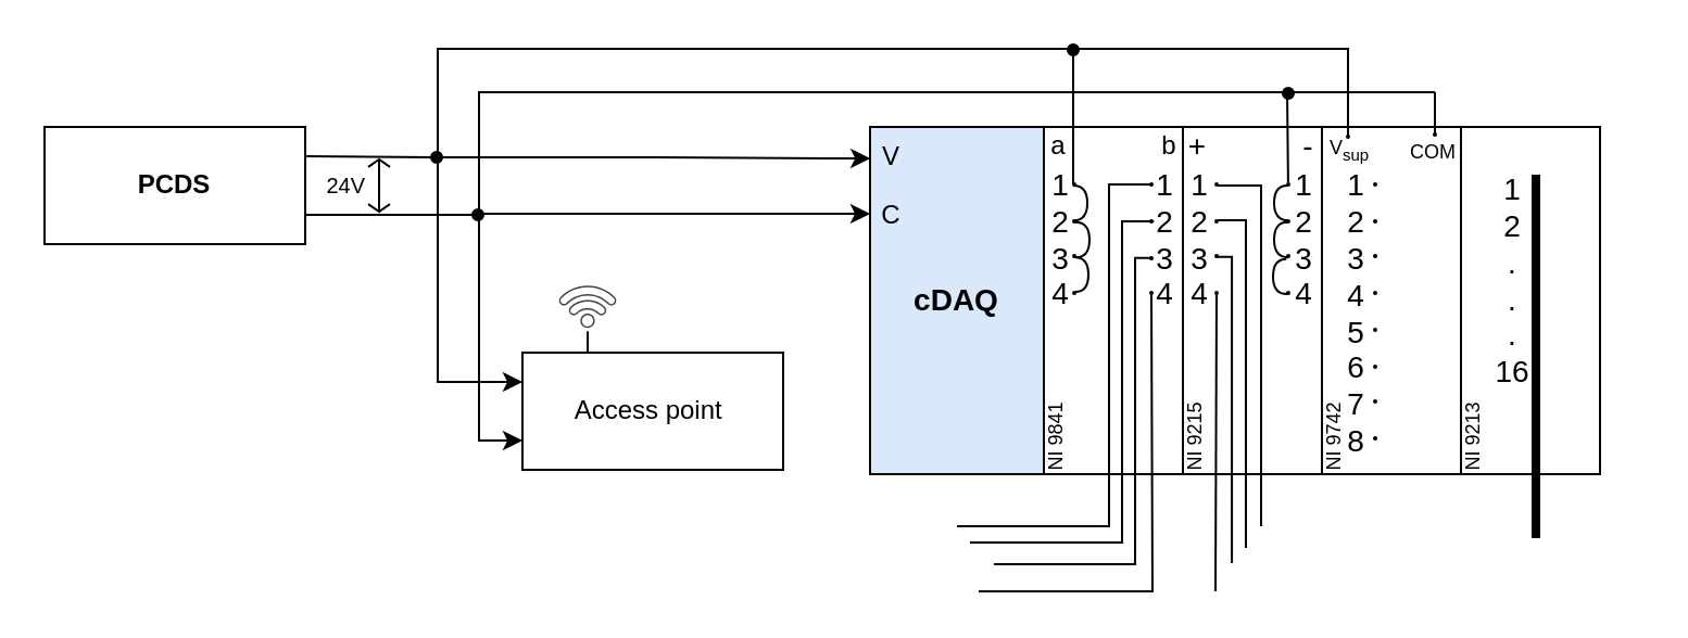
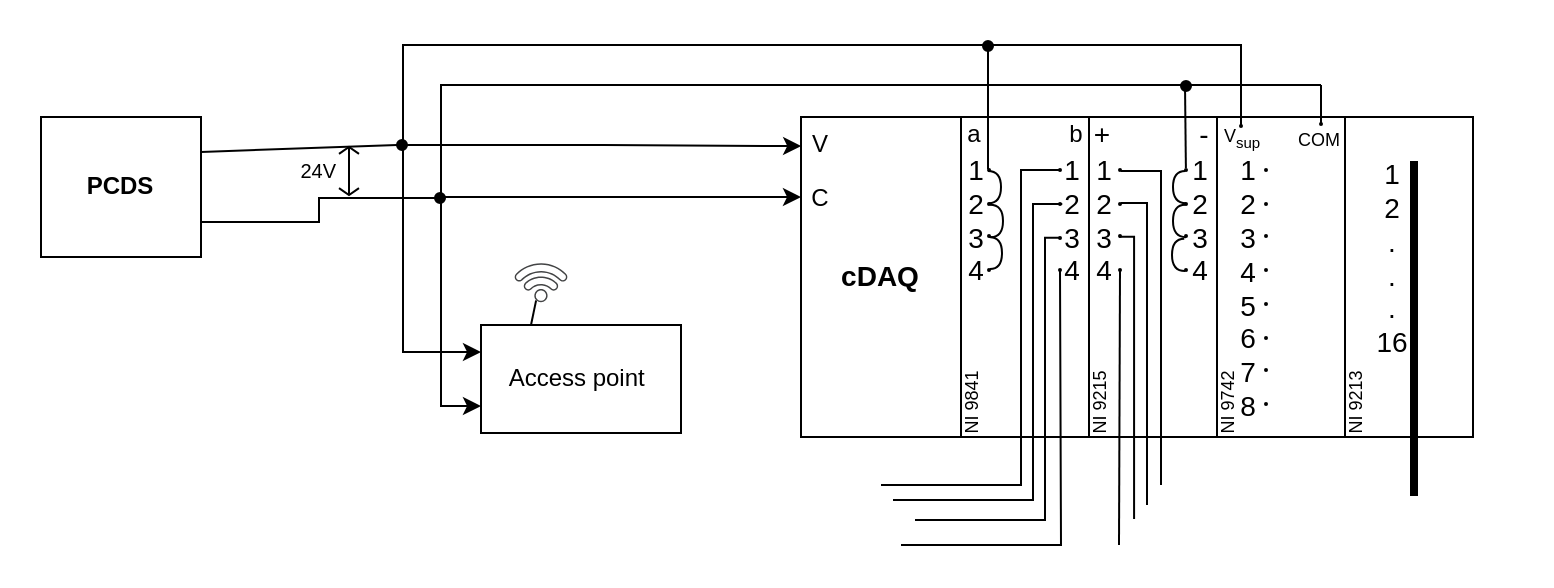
- <mxCell id="86" value="&lt;b&gt;PCDS&lt;/b&gt;" style="rounded=0;whiteSpace=wrap;html=1;" vertex="1" parent="1"><mxGeometry x="20" y="58" width="120" height="54" as="geometry" /></mxCell>
+ <mxCell id="86" value="&lt;b&gt;PCDS&lt;/b&gt;" style="rounded=0;whiteSpace=wrap;html=1;" vertex="1" parent="1"><mxGeometry x="20" y="58" width="80" height="70" as="geometry" /></mxCell>
- <mxCell id="80" value="&lt;span style=&quot;font-size: 14px;&quot;&gt;&lt;b&gt;cDAQ&lt;/b&gt;&lt;/span&gt;" style="rounded=0;whiteSpace=wrap;html=1;labelPosition=center;verticalLabelPosition=middle;align=center;verticalAlign=middle;fillColor=#dae8fc;" vertex="1" parent="79"><mxGeometry x="20" y="1" width="80" height="160" as="geometry" /></mxCell>
+ <mxCell id="80" value="&lt;span style=&quot;font-size: 14px;&quot;&gt;&lt;b&gt;cDAQ&lt;/b&gt;&lt;/span&gt;" style="rounded=0;whiteSpace=wrap;html=1;labelPosition=center;verticalLabelPosition=middle;align=center;verticalAlign=middle;" vertex="1" parent="79"><mxGeometry x="20" y="1" width="80" height="160" as="geometry" /></mxCell>
- <mxCell id="96" value="Access point&amp;nbsp;" style="rounded=0;whiteSpace=wrap;html=1;" vertex="1" parent="1"><mxGeometry x="240" y="162" width="120" height="54" as="geometry" /></mxCell>
+ <mxCell id="96" value="Access point&amp;nbsp;" style="rounded=0;whiteSpace=wrap;html=1;" vertex="1" parent="1"><mxGeometry x="240" y="162" width="100" height="54" as="geometry" /></mxCell>
